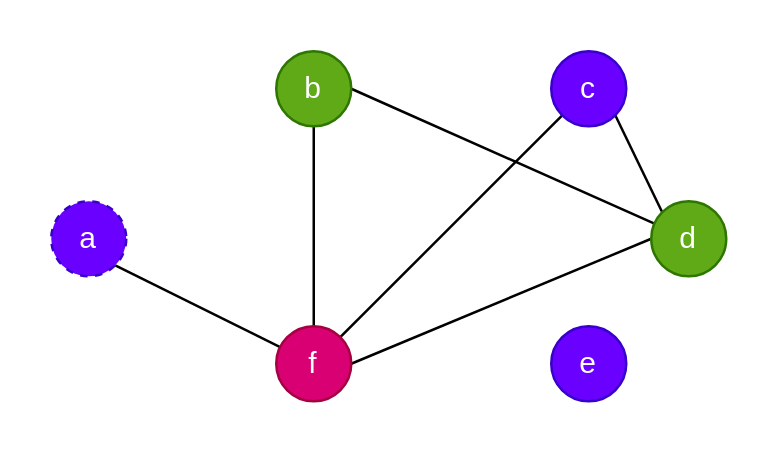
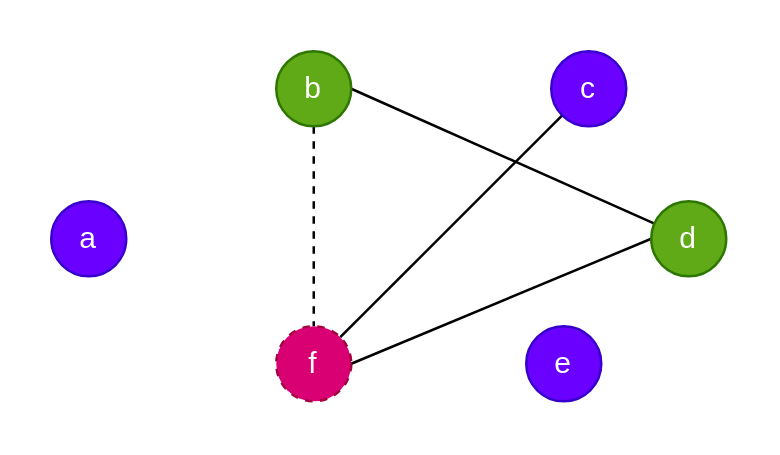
- <mxCell id="10" style="edgeStyle=none;rounded=0;orthogonalLoop=1;jettySize=auto;html=1;exitX=1;exitY=1;exitDx=0;exitDy=0;entryX=0;entryY=0;entryDx=0;entryDy=0;endArrow=none;endFill=0;" edge="1" parent="1" source="11" target="13"><mxGeometry relative="1" as="geometry" /></mxCell>
- <mxCell id="2" style="edgeStyle=none;rounded=0;orthogonalLoop=1;jettySize=auto;html=1;exitX=0.5;exitY=1;exitDx=0;exitDy=0;endArrow=none;endFill=0;" edge="1" parent="1" source="4" target="9"><mxGeometry relative="1" as="geometry" /></mxCell>
+ <mxCell id="2" style="edgeStyle=none;rounded=0;orthogonalLoop=1;jettySize=auto;html=1;exitX=0.5;exitY=1;exitDx=0;exitDy=0;endArrow=none;endFill=0;dashed=1;" edge="1" parent="1" source="4" target="9"><mxGeometry relative="1" as="geometry" /></mxCell>
- <mxCell id="6" value="a" style="ellipse;whiteSpace=wrap;html=1;aspect=fixed;fillColor=#6a00ff;strokeColor=#3700CC;fontColor=#ffffff;dashed=1;" vertex="1" parent="1"><mxGeometry x="20" y="80" width="30" height="30" as="geometry" /></mxCell>
+ <mxCell id="6" value="a" style="ellipse;whiteSpace=wrap;html=1;aspect=fixed;fillColor=#6a00ff;strokeColor=#3700CC;fontColor=#ffffff;" vertex="1" parent="1"><mxGeometry x="20" y="80" width="30" height="30" as="geometry" /></mxCell>
- <mxCell id="5" style="edgeStyle=none;rounded=0;orthogonalLoop=1;jettySize=auto;html=1;exitX=1;exitY=1;exitDx=0;exitDy=0;endArrow=none;endFill=0;" edge="1" parent="1" source="6" target="9"><mxGeometry relative="1" as="geometry" /></mxCell>
- <mxCell id="9" value="f" style="ellipse;whiteSpace=wrap;html=1;aspect=fixed;fillColor=#d80073;strokeColor=#A50040;fontColor=#ffffff;" vertex="1" parent="1"><mxGeometry x="110" y="130" width="30" height="30" as="geometry" /></mxCell>
+ <mxCell id="9" value="f" style="ellipse;whiteSpace=wrap;html=1;aspect=fixed;fillColor=#d80073;strokeColor=#A50040;fontColor=#ffffff;dashed=1;" vertex="1" parent="1"><mxGeometry x="110" y="130" width="30" height="30" as="geometry" /></mxCell>
- <mxCell id="12" value="e" style="ellipse;whiteSpace=wrap;html=1;aspect=fixed;fillColor=#6a00ff;strokeColor=#3700CC;fontColor=#ffffff;" vertex="1" parent="1"><mxGeometry x="220" y="130" width="30" height="30" as="geometry" /></mxCell>
+ <mxCell id="12" value="e" style="ellipse;whiteSpace=wrap;html=1;aspect=fixed;fillColor=#6a00ff;strokeColor=#3700CC;fontColor=#ffffff;" vertex="1" parent="1"><mxGeometry x="210" y="130" width="30" height="30" as="geometry" /></mxCell>
